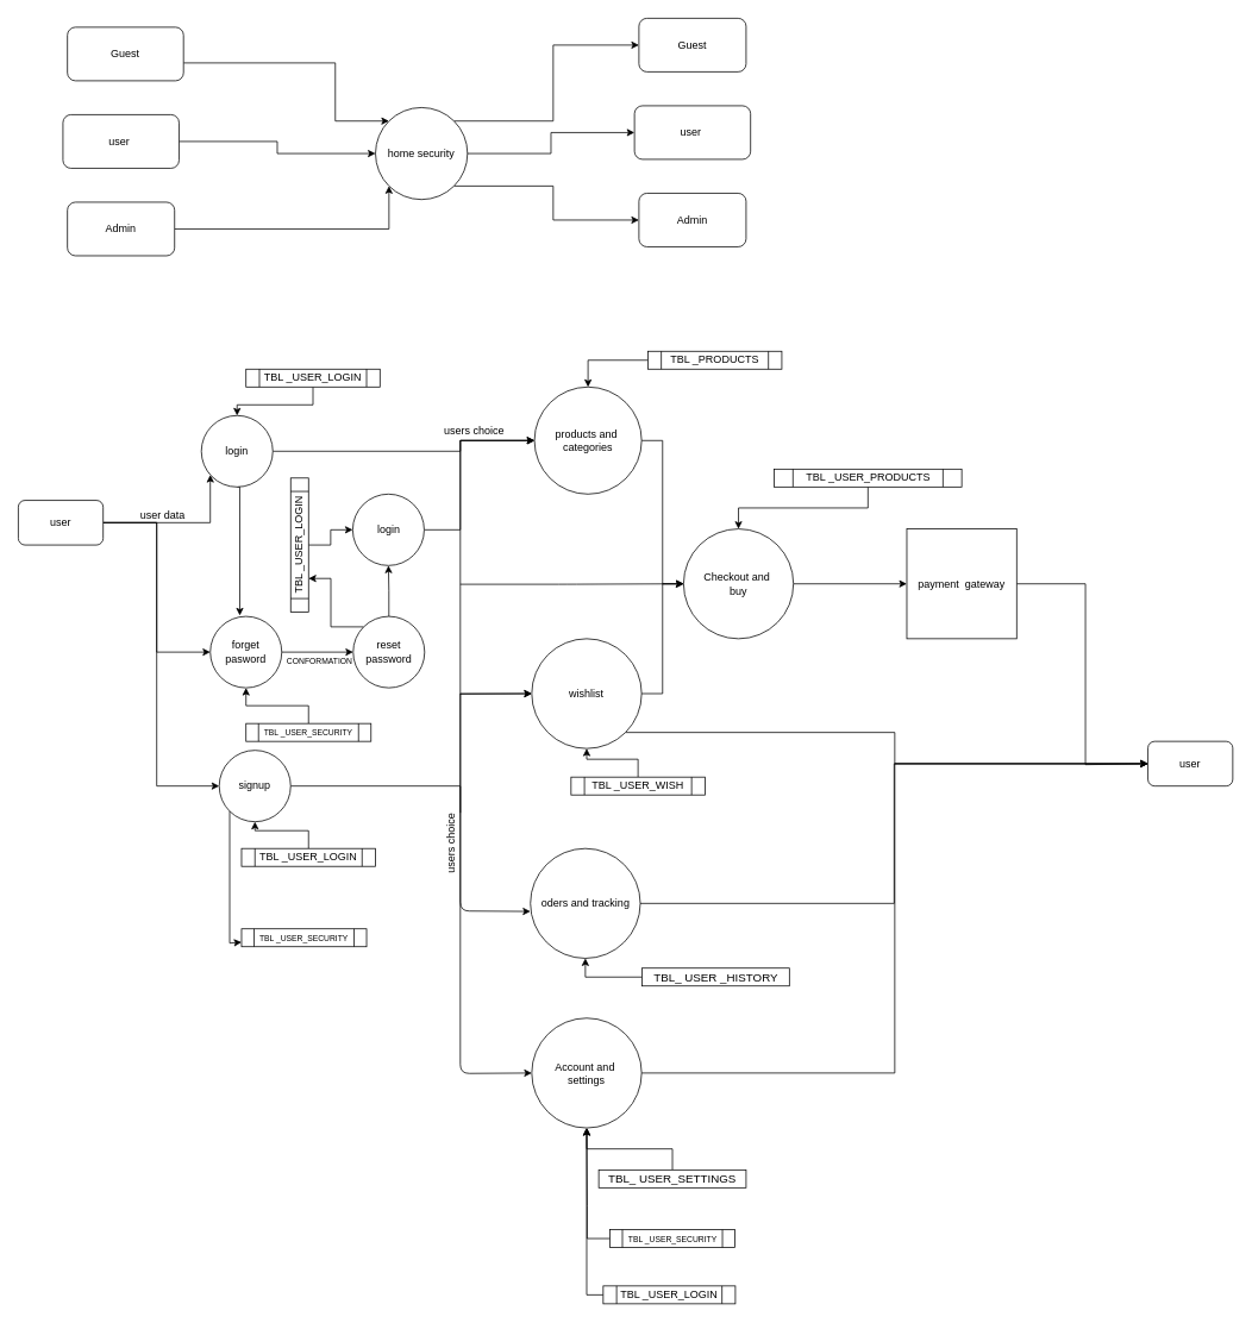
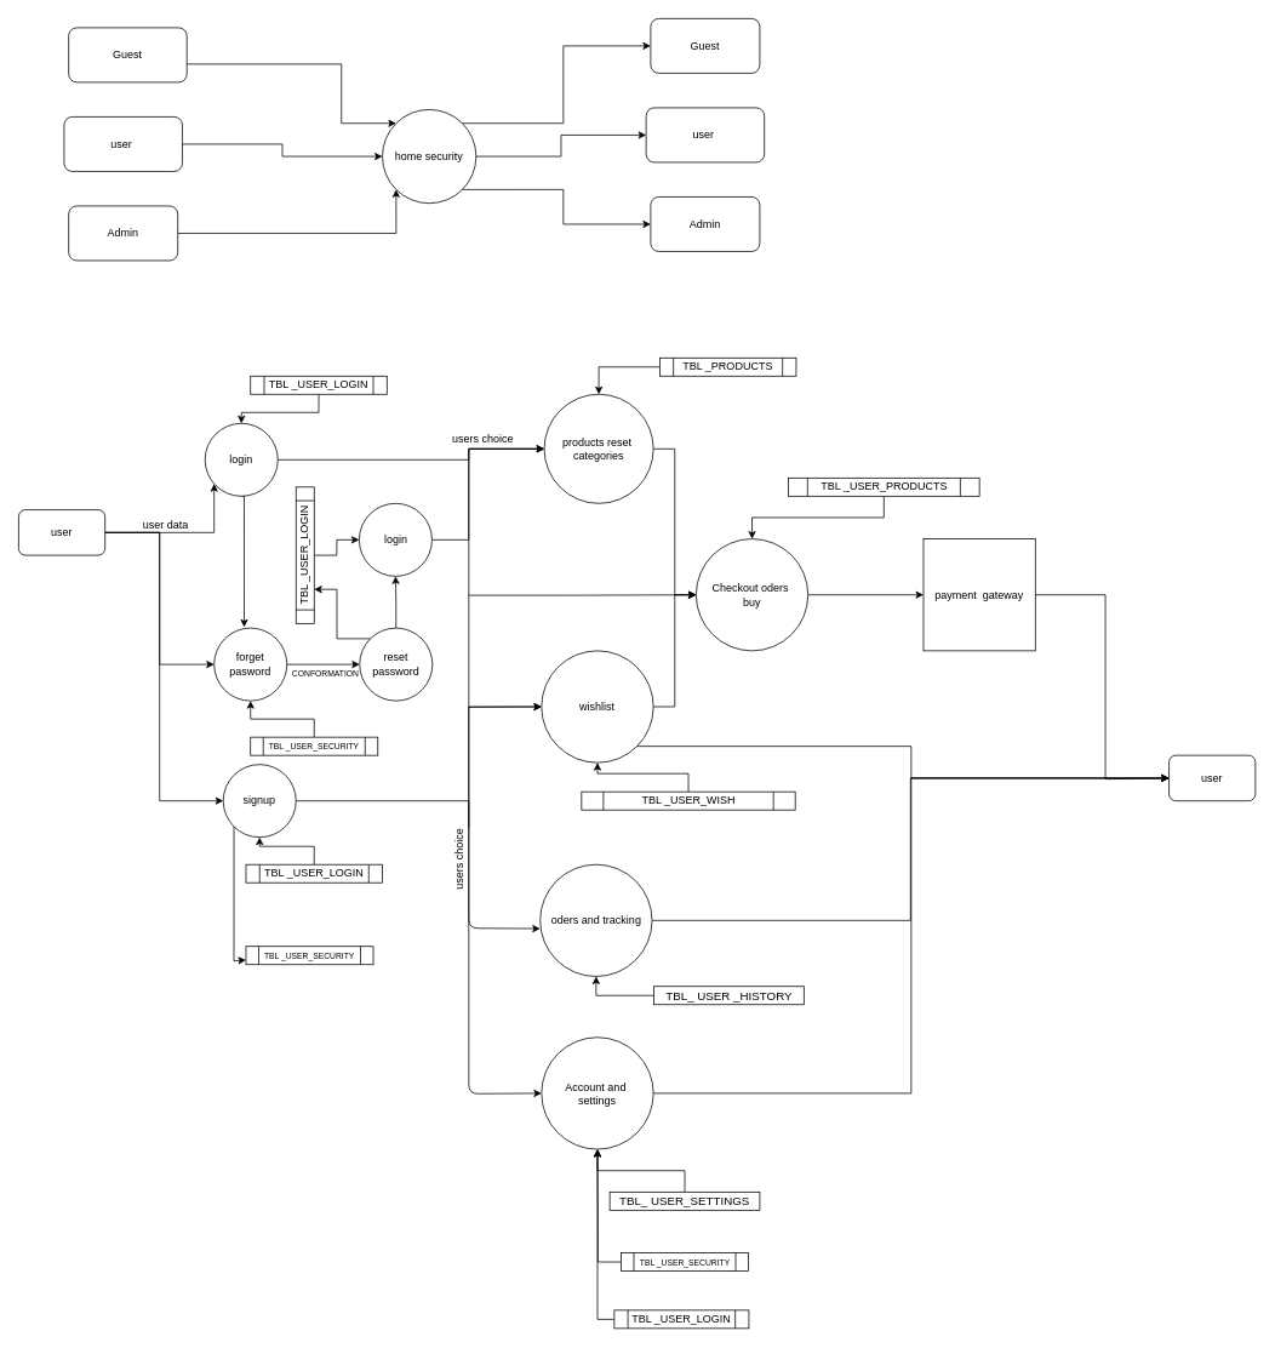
- <mxCell id="26" value="products and&amp;nbsp;&lt;br&gt;categories" style="ellipse;whiteSpace=wrap;html=1;aspect=fixed;" vertex="1" parent="1"><mxGeometry x="598" y="433" width="120" height="120" as="geometry" /></mxCell>
+ <mxCell id="26" value="products reset&amp;nbsp;&lt;br&gt;categories" style="ellipse;whiteSpace=wrap;html=1;aspect=fixed;" vertex="1" parent="1"><mxGeometry x="598" y="433" width="120" height="120" as="geometry" /></mxCell>
- <mxCell id="42" value="Checkout and&amp;nbsp;&lt;br&gt;buy" style="ellipse;whiteSpace=wrap;html=1;aspect=fixed;" vertex="1" parent="1"><mxGeometry x="765" y="592" width="123" height="123" as="geometry" /></mxCell>
+ <mxCell id="42" value="Checkout oders&amp;nbsp;&lt;br&gt;buy" style="ellipse;whiteSpace=wrap;html=1;aspect=fixed;" vertex="1" parent="1"><mxGeometry x="765" y="592" width="123" height="123" as="geometry" /></mxCell>
- <mxCell id="67" value="TBL _USER_WISH" style="shape=process;whiteSpace=wrap;html=1;backgroundOutline=1;" vertex="1" parent="1"><mxGeometry x="639" y="870" width="150" height="20" as="geometry" /></mxCell>
+ <mxCell id="67" value="TBL _USER_WISH" style="shape=process;whiteSpace=wrap;html=1;backgroundOutline=1;" vertex="1" parent="1"><mxGeometry x="639" y="870" width="235" height="20" as="geometry" /></mxCell>
